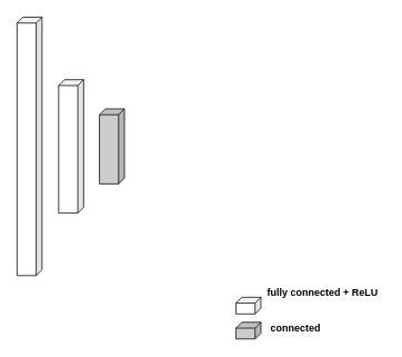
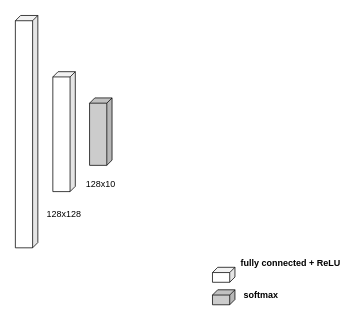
+ <mxCell id="10" value="128x10" style="text;html=1;strokeColor=none;fillColor=none;align=center;verticalAlign=middle;whiteSpace=wrap;rounded=0;" vertex="1" parent="1"><mxGeometry x="104" y="230" width="60" height="30" as="geometry" /></mxCell>
+ <mxCell id="9" value="128x128" style="text;html=1;strokeColor=none;fillColor=none;align=center;verticalAlign=middle;whiteSpace=wrap;rounded=0;" vertex="1" parent="1"><mxGeometry x="55" y="270" width="60" height="30" as="geometry" /></mxCell>
- <mxCell id="5" value="connected" style="text;html=1;strokeColor=none;fillColor=none;align=left;verticalAlign=middle;whiteSpace=wrap;rounded=0;fontStyle=1" parent="1" vertex="1"><mxGeometry x="323" y="382.12" width="138" height="23.88" as="geometry" /></mxCell>
+ <mxCell id="5" value="softmax" style="text;html=1;strokeColor=none;fillColor=none;align=left;verticalAlign=middle;whiteSpace=wrap;rounded=0;fontStyle=1" parent="1" vertex="1"><mxGeometry x="323" y="382.12" width="138" height="23.88" as="geometry" /></mxCell>
